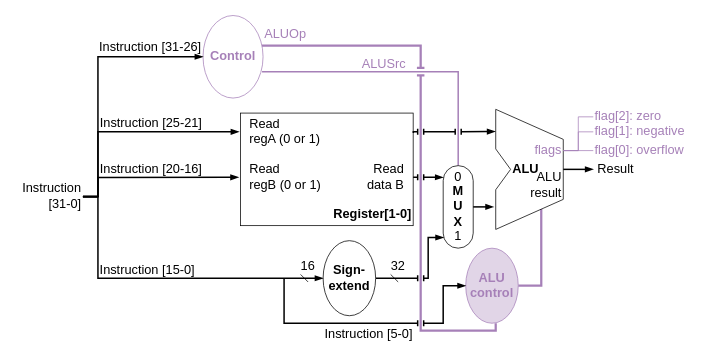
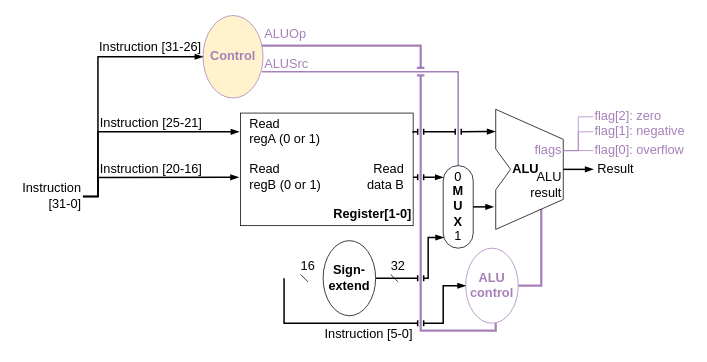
- <mxCell id="4" value="&lt;b&gt;&lt;font style=&quot;font-size: 17px&quot; color=&quot;#a680b8&quot;&gt;Control&lt;/font&gt;&lt;/b&gt;" style="ellipse;whiteSpace=wrap;html=1;rotation=0;strokeColor=#A680B8;" vertex="1" parent="1"><mxGeometry x="270" y="20" width="80" height="110" as="geometry" /></mxCell>
+ <mxCell id="4" value="&lt;b&gt;&lt;font style=&quot;font-size: 17px&quot; color=&quot;#a680b8&quot;&gt;Control&lt;/font&gt;&lt;/b&gt;" style="ellipse;whiteSpace=wrap;html=1;rotation=0;strokeColor=#A680B8;fillColor=#fff2cc;" vertex="1" parent="1"><mxGeometry x="270" y="20" width="80" height="110" as="geometry" /></mxCell>
- <mxCell id="45" value="&lt;font color=&quot;#a680b8&quot;&gt;ALUSrc&lt;/font&gt;" style="text;html=1;strokeColor=none;fillColor=none;align=left;verticalAlign=middle;whiteSpace=wrap;rounded=0;fontSize=17;" vertex="1" parent="1"><mxGeometry x="480" y="70" width="60" height="30" as="geometry" /></mxCell>
+ <mxCell id="45" value="&lt;font color=&quot;#a680b8&quot;&gt;ALUSrc&lt;/font&gt;" style="text;html=1;strokeColor=none;fillColor=none;align=left;verticalAlign=middle;whiteSpace=wrap;rounded=0;fontSize=17;" vertex="1" parent="1"><mxGeometry x="350" y="70" width="60" height="30" as="geometry" /></mxCell>
- <mxCell id="41" value="Instruction [15-0]" style="text;html=1;strokeColor=none;fillColor=none;align=center;verticalAlign=middle;whiteSpace=wrap;rounded=0;fontSize=17;fontColor=#000000;" vertex="1" parent="1"><mxGeometry x="126" y="345" width="140" height="30" as="geometry" /></mxCell>
- <mxCell id="12" style="edgeStyle=orthogonalEdgeStyle;rounded=0;comic=0;sketch=0;jumpStyle=line;orthogonalLoop=1;jettySize=auto;html=1;entryX=0;entryY=0.5;entryDx=0;entryDy=0;fontSize=17;fontColor=#61CAFF;endArrow=blockThin;endFill=1;strokeColor=#000000;strokeWidth=2;exitX=0.999;exitY=0.515;exitDx=0;exitDy=0;exitPerimeter=0;" edge="1" parent="1" source="13" target="8"><mxGeometry relative="1" as="geometry"><mxPoint x="120" y="270" as="sourcePoint" /><Array as="points"><mxPoint x="130" y="261" /><mxPoint x="130" y="370" /></Array></mxGeometry></mxCell>
- <mxCell id="6" value="&lt;b&gt;&lt;font color=&quot;#a680b8&quot;&gt;ALU&lt;br&gt;control&lt;/font&gt;&lt;/b&gt;" style="ellipse;whiteSpace=wrap;html=1;fontSize=17;strokeColor=#A680B8;fillColor=#e1d5e7;" vertex="1" parent="1"><mxGeometry x="620" y="330" width="70" height="100" as="geometry" /></mxCell>
+ <mxCell id="6" value="&lt;b&gt;&lt;font color=&quot;#a680b8&quot;&gt;ALU&lt;br&gt;control&lt;/font&gt;&lt;/b&gt;" style="ellipse;whiteSpace=wrap;html=1;fontSize=17;strokeColor=#A680B8;" vertex="1" parent="1"><mxGeometry x="620" y="330" width="70" height="100" as="geometry" /></mxCell>
